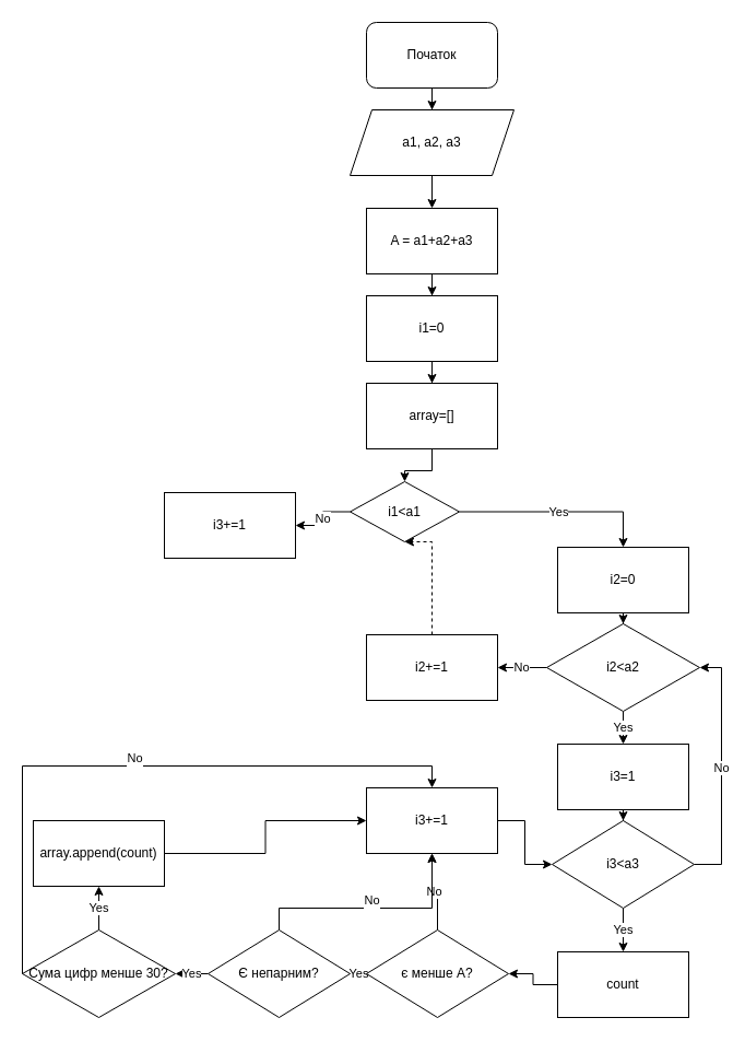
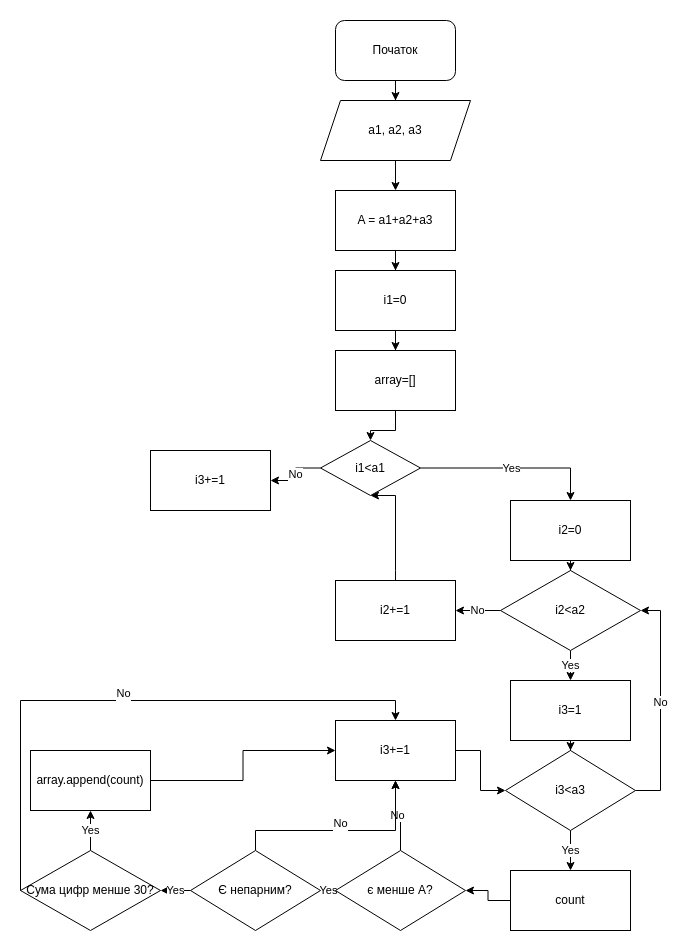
- <mxCell id="40" style="edgeStyle=orthogonalEdgeStyle;rounded=0;orthogonalLoop=1;jettySize=auto;html=1;entryX=0.5;entryY=1;entryDx=0;entryDy=0;exitX=0.5;exitY=0;exitDx=0;exitDy=0;dashed=1;" edge="1" parent="1" source="41" target="12"><mxGeometry relative="1" as="geometry"><Array as="points"><mxPoint x="395" y="570" /><mxPoint x="395" y="570" /></Array></mxGeometry></mxCell>
+ <mxCell id="40" style="edgeStyle=orthogonalEdgeStyle;rounded=0;orthogonalLoop=1;jettySize=auto;html=1;entryX=0.5;entryY=1;entryDx=0;entryDy=0;exitX=0.5;exitY=0;exitDx=0;exitDy=0;" edge="1" parent="1" source="41" target="12"><mxGeometry relative="1" as="geometry"><Array as="points"><mxPoint x="395" y="570" /><mxPoint x="395" y="570" /></Array></mxGeometry></mxCell>
